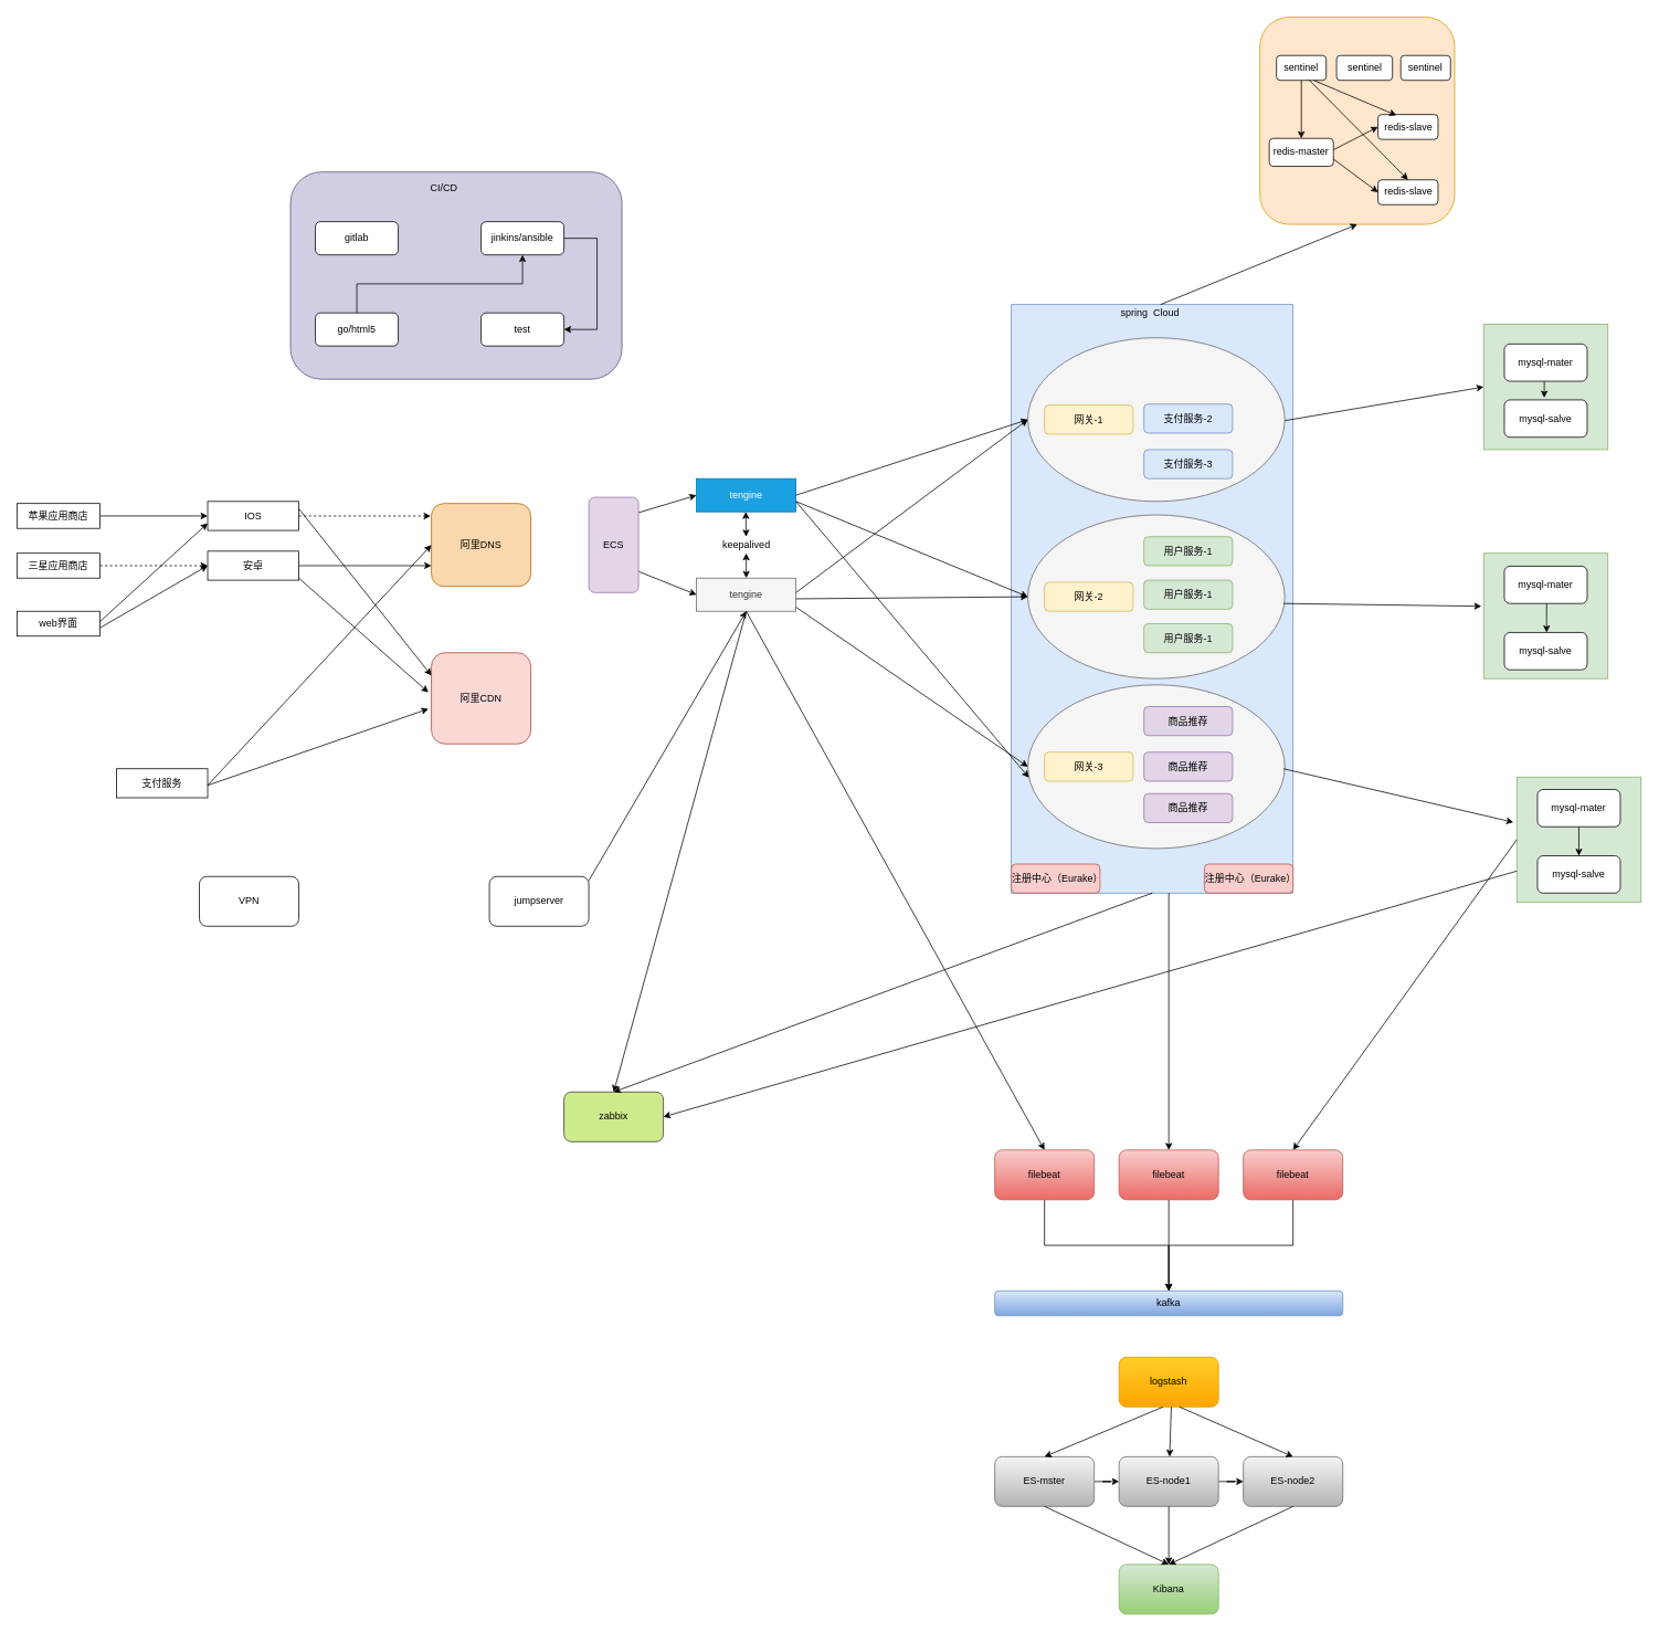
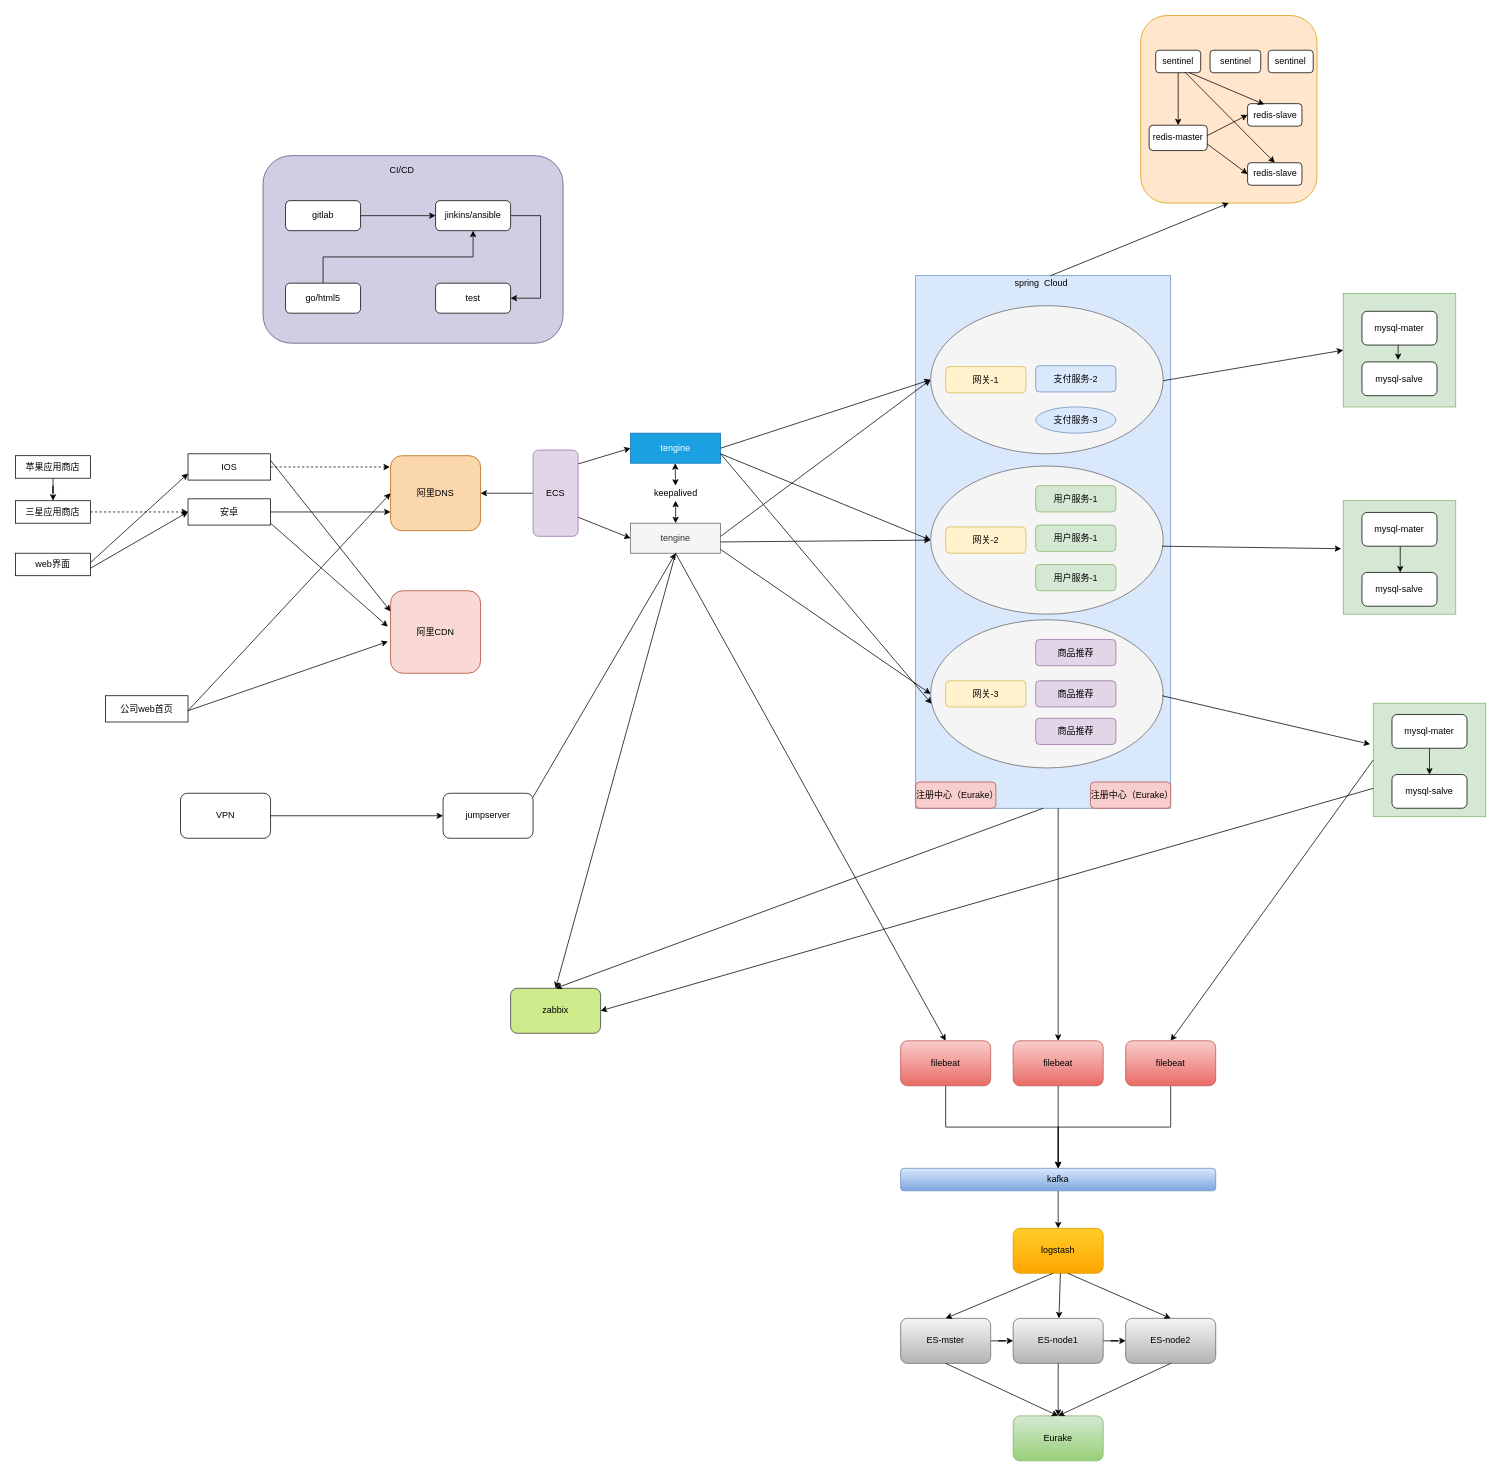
+ <mxCell id="80" value="" style="edgeStyle=orthogonalEdgeStyle;rounded=0;orthogonalLoop=1;jettySize=auto;html=1;" parent="1" source="81" target="83" edge="1"><mxGeometry relative="1" as="geometry" /></mxCell>
- <mxCell id="36" value="支付服务-3" style="rounded=1;whiteSpace=wrap;html=1;fillColor=#dae8fc;strokeColor=#6c8ebf;" parent="1" vertex="1"><mxGeometry x="1380" y="542" width="107" height="35" as="geometry" /></mxCell>
+ <mxCell id="36" value="支付服务-3" style="ellipse;whiteSpace=wrap;html=1;fillColor=#dae8fc;strokeColor=#6c8ebf;" parent="1" vertex="1"><mxGeometry x="1380" y="542" width="107" height="35" as="geometry" /></mxCell>
- <mxCell id="7" style="edgeStyle=orthogonalEdgeStyle;rounded=0;orthogonalLoop=1;jettySize=auto;html=1;entryX=0;entryY=0.5;entryDx=0;entryDy=0;" parent="1" source="8" target="13" edge="1"><mxGeometry relative="1" as="geometry"><mxPoint x="230" y="622" as="targetPoint" /></mxGeometry></mxCell>
+ <mxCell id="7" style="edgeStyle=orthogonalEdgeStyle;rounded=0;orthogonalLoop=1;jettySize=auto;html=1;" parent="1" source="8" target="11" edge="1"><mxGeometry relative="1" as="geometry"><mxPoint x="230" y="622" as="targetPoint" /></mxGeometry></mxCell>
+ <mxCell id="74" value="" style="edgeStyle=orthogonalEdgeStyle;rounded=0;orthogonalLoop=1;jettySize=auto;html=1;" parent="1" source="75" target="19" edge="1"><mxGeometry relative="1" as="geometry" /></mxCell>
- <mxCell id="16" value="支付服务" style="rounded=0;whiteSpace=wrap;html=1;" parent="1" vertex="1"><mxGeometry x="140" y="927" width="110" height="35" as="geometry" /></mxCell>
+ <mxCell id="16" value="公司web首页" style="rounded=0;whiteSpace=wrap;html=1;" parent="1" vertex="1"><mxGeometry x="140" y="927" width="110" height="35" as="geometry" /></mxCell>
+ <mxCell id="78" value="" style="edgeStyle=orthogonalEdgeStyle;rounded=0;orthogonalLoop=1;jettySize=auto;html=1;entryX=0;entryY=0.5;entryDx=0;entryDy=0;" parent="1" source="79" target="76" edge="1"><mxGeometry relative="1" as="geometry"><mxPoint x="440" y="1087" as="targetPoint" /></mxGeometry></mxCell>
+ <mxCell id="93" value="" style="edgeStyle=orthogonalEdgeStyle;rounded=0;orthogonalLoop=1;jettySize=auto;html=1;" parent="1" source="94" target="99" edge="1"><mxGeometry relative="1" as="geometry" /></mxCell>
- <mxCell id="105" value="Kibana" style="rounded=1;whiteSpace=wrap;html=1;gradientColor=#97d077;fillColor=#d5e8d4;strokeColor=#82b366;" parent="1" vertex="1"><mxGeometry x="1350" y="1887" width="120" height="60" as="geometry" /></mxCell>
+ <mxCell id="105" value="Eurake" style="rounded=1;whiteSpace=wrap;html=1;gradientColor=#97d077;fillColor=#d5e8d4;strokeColor=#82b366;" parent="1" vertex="1"><mxGeometry x="1350" y="1887" width="120" height="60" as="geometry" /></mxCell>
